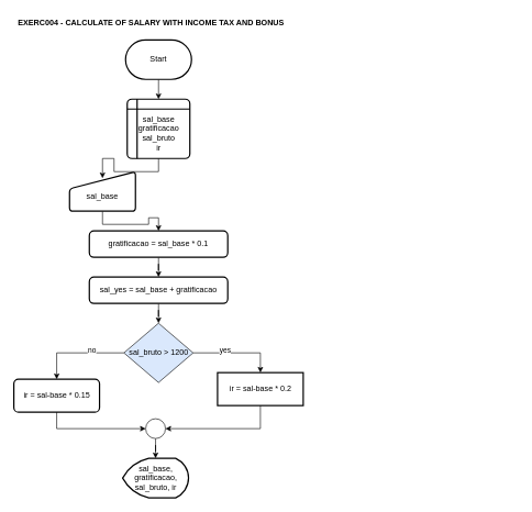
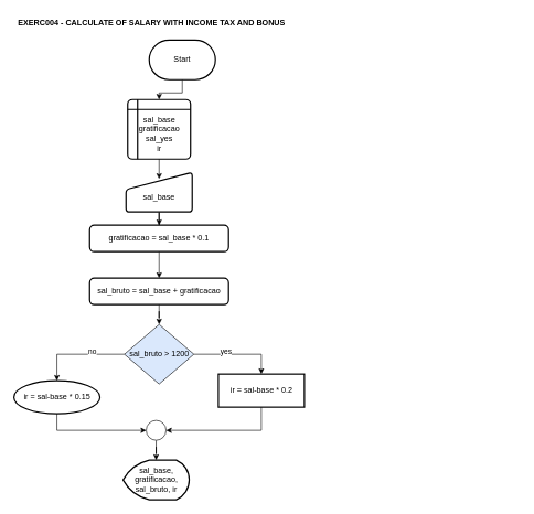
- <mxCell id="3" value="Start" style="strokeWidth=2;html=1;shape=mxgraph.flowchart.terminator;whiteSpace=wrap;" parent="1" vertex="1"><mxGeometry x="190" y="60" width="100" height="60" as="geometry" /></mxCell>
+ <mxCell id="3" value="Start" style="strokeWidth=2;html=1;shape=mxgraph.flowchart.terminator;whiteSpace=wrap;" parent="1" vertex="1"><mxGeometry x="225" y="60" width="100" height="60" as="geometry" /></mxCell>
- <mxCell id="4" value="&lt;div&gt;&lt;br&gt;&lt;/div&gt;&lt;div&gt;sal_base&lt;/div&gt;&lt;div&gt;gratificacao&lt;/div&gt;&lt;div&gt;sal_bruto&lt;/div&gt;&lt;div&gt;ir&lt;/div&gt;" style="shape=internalStorage;whiteSpace=wrap;html=1;dx=15;dy=15;rounded=1;arcSize=8;strokeWidth=2;" parent="1" vertex="1"><mxGeometry x="192.5" y="150" width="95" height="90" as="geometry" /></mxCell>
+ <mxCell id="4" value="&lt;div&gt;&lt;br&gt;&lt;/div&gt;&lt;div&gt;sal_base&lt;/div&gt;&lt;div&gt;gratificacao&lt;/div&gt;&lt;div&gt;sal_yes&lt;/div&gt;&lt;div&gt;ir&lt;/div&gt;" style="shape=internalStorage;whiteSpace=wrap;html=1;dx=15;dy=15;rounded=1;arcSize=8;strokeWidth=2;" parent="1" vertex="1"><mxGeometry x="192.5" y="150" width="95" height="90" as="geometry" /></mxCell>
- <mxCell id="6" value="&lt;div&gt;&lt;br&gt;&lt;/div&gt;&lt;div&gt;sal_base&lt;/div&gt;" style="html=1;strokeWidth=2;shape=manualInput;whiteSpace=wrap;rounded=1;size=26;arcSize=11;" parent="1" vertex="1"><mxGeometry x="105" y="260" width="100" height="60" as="geometry" /></mxCell>
+ <mxCell id="6" value="&lt;div&gt;&lt;br&gt;&lt;/div&gt;&lt;div&gt;sal_base&lt;/div&gt;" style="html=1;strokeWidth=2;shape=manualInput;whiteSpace=wrap;rounded=1;size=26;arcSize=11;" parent="1" vertex="1"><mxGeometry x="190" y="260" width="100" height="60" as="geometry" /></mxCell>
- <mxCell id="8" value="gratificacao = sal_base * 0.1" style="rounded=1;whiteSpace=wrap;html=1;absoluteArcSize=1;arcSize=14;strokeWidth=2;" parent="1" vertex="1"><mxGeometry x="135" y="350" width="210" height="40" as="geometry" /></mxCell>
+ <mxCell id="8" value="gratificacao = sal_base * 0.1" style="rounded=1;whiteSpace=wrap;html=1;absoluteArcSize=1;arcSize=14;strokeWidth=2;" parent="1" vertex="1"><mxGeometry x="135" y="340" width="210" height="40" as="geometry" /></mxCell>
- <mxCell id="13" value="sal_yes = sal_base + gratificacao" style="rounded=1;whiteSpace=wrap;html=1;absoluteArcSize=1;arcSize=14;strokeWidth=2;" parent="1" vertex="1"><mxGeometry x="135" y="420" width="210" height="40" as="geometry" /></mxCell>
+ <mxCell id="13" value="sal_bruto = sal_base + gratificacao" style="rounded=1;whiteSpace=wrap;html=1;absoluteArcSize=1;arcSize=14;strokeWidth=2;" parent="1" vertex="1"><mxGeometry x="135" y="420" width="210" height="40" as="geometry" /></mxCell>
- <mxCell id="19" value="ir = sal-base * 0.15" style="rounded=1;whiteSpace=wrap;html=1;absoluteArcSize=1;arcSize=14;strokeWidth=2;" parent="1" vertex="1"><mxGeometry x="20.5" y="575" width="130" height="50" as="geometry" /></mxCell>
+ <mxCell id="19" value="ir = sal-base * 0.15" style="ellipse;whiteSpace=wrap;html=1;absoluteArcSize=1;arcSize=14;strokeWidth=2;" parent="1" vertex="1"><mxGeometry x="20.5" y="575" width="130" height="50" as="geometry" /></mxCell>
